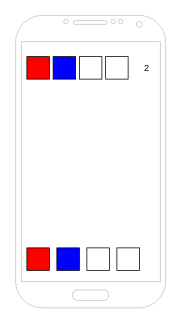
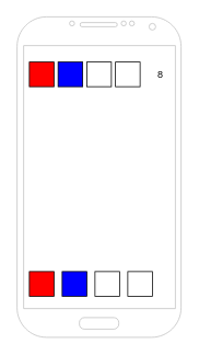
- <mxCell id="11" value="2" style="text;html=1;strokeColor=none;fillColor=none;align=center;verticalAlign=middle;whiteSpace=wrap;rounded=0;" vertex="1" parent="1"><mxGeometry x="180" y="75" width="30" height="30" as="geometry" /></mxCell>
+ <mxCell id="11" value="8" style="text;html=1;strokeColor=none;fillColor=none;align=center;verticalAlign=middle;whiteSpace=wrap;rounded=0;" vertex="1" parent="1"><mxGeometry x="180" y="75" width="30" height="30" as="geometry" /></mxCell>
